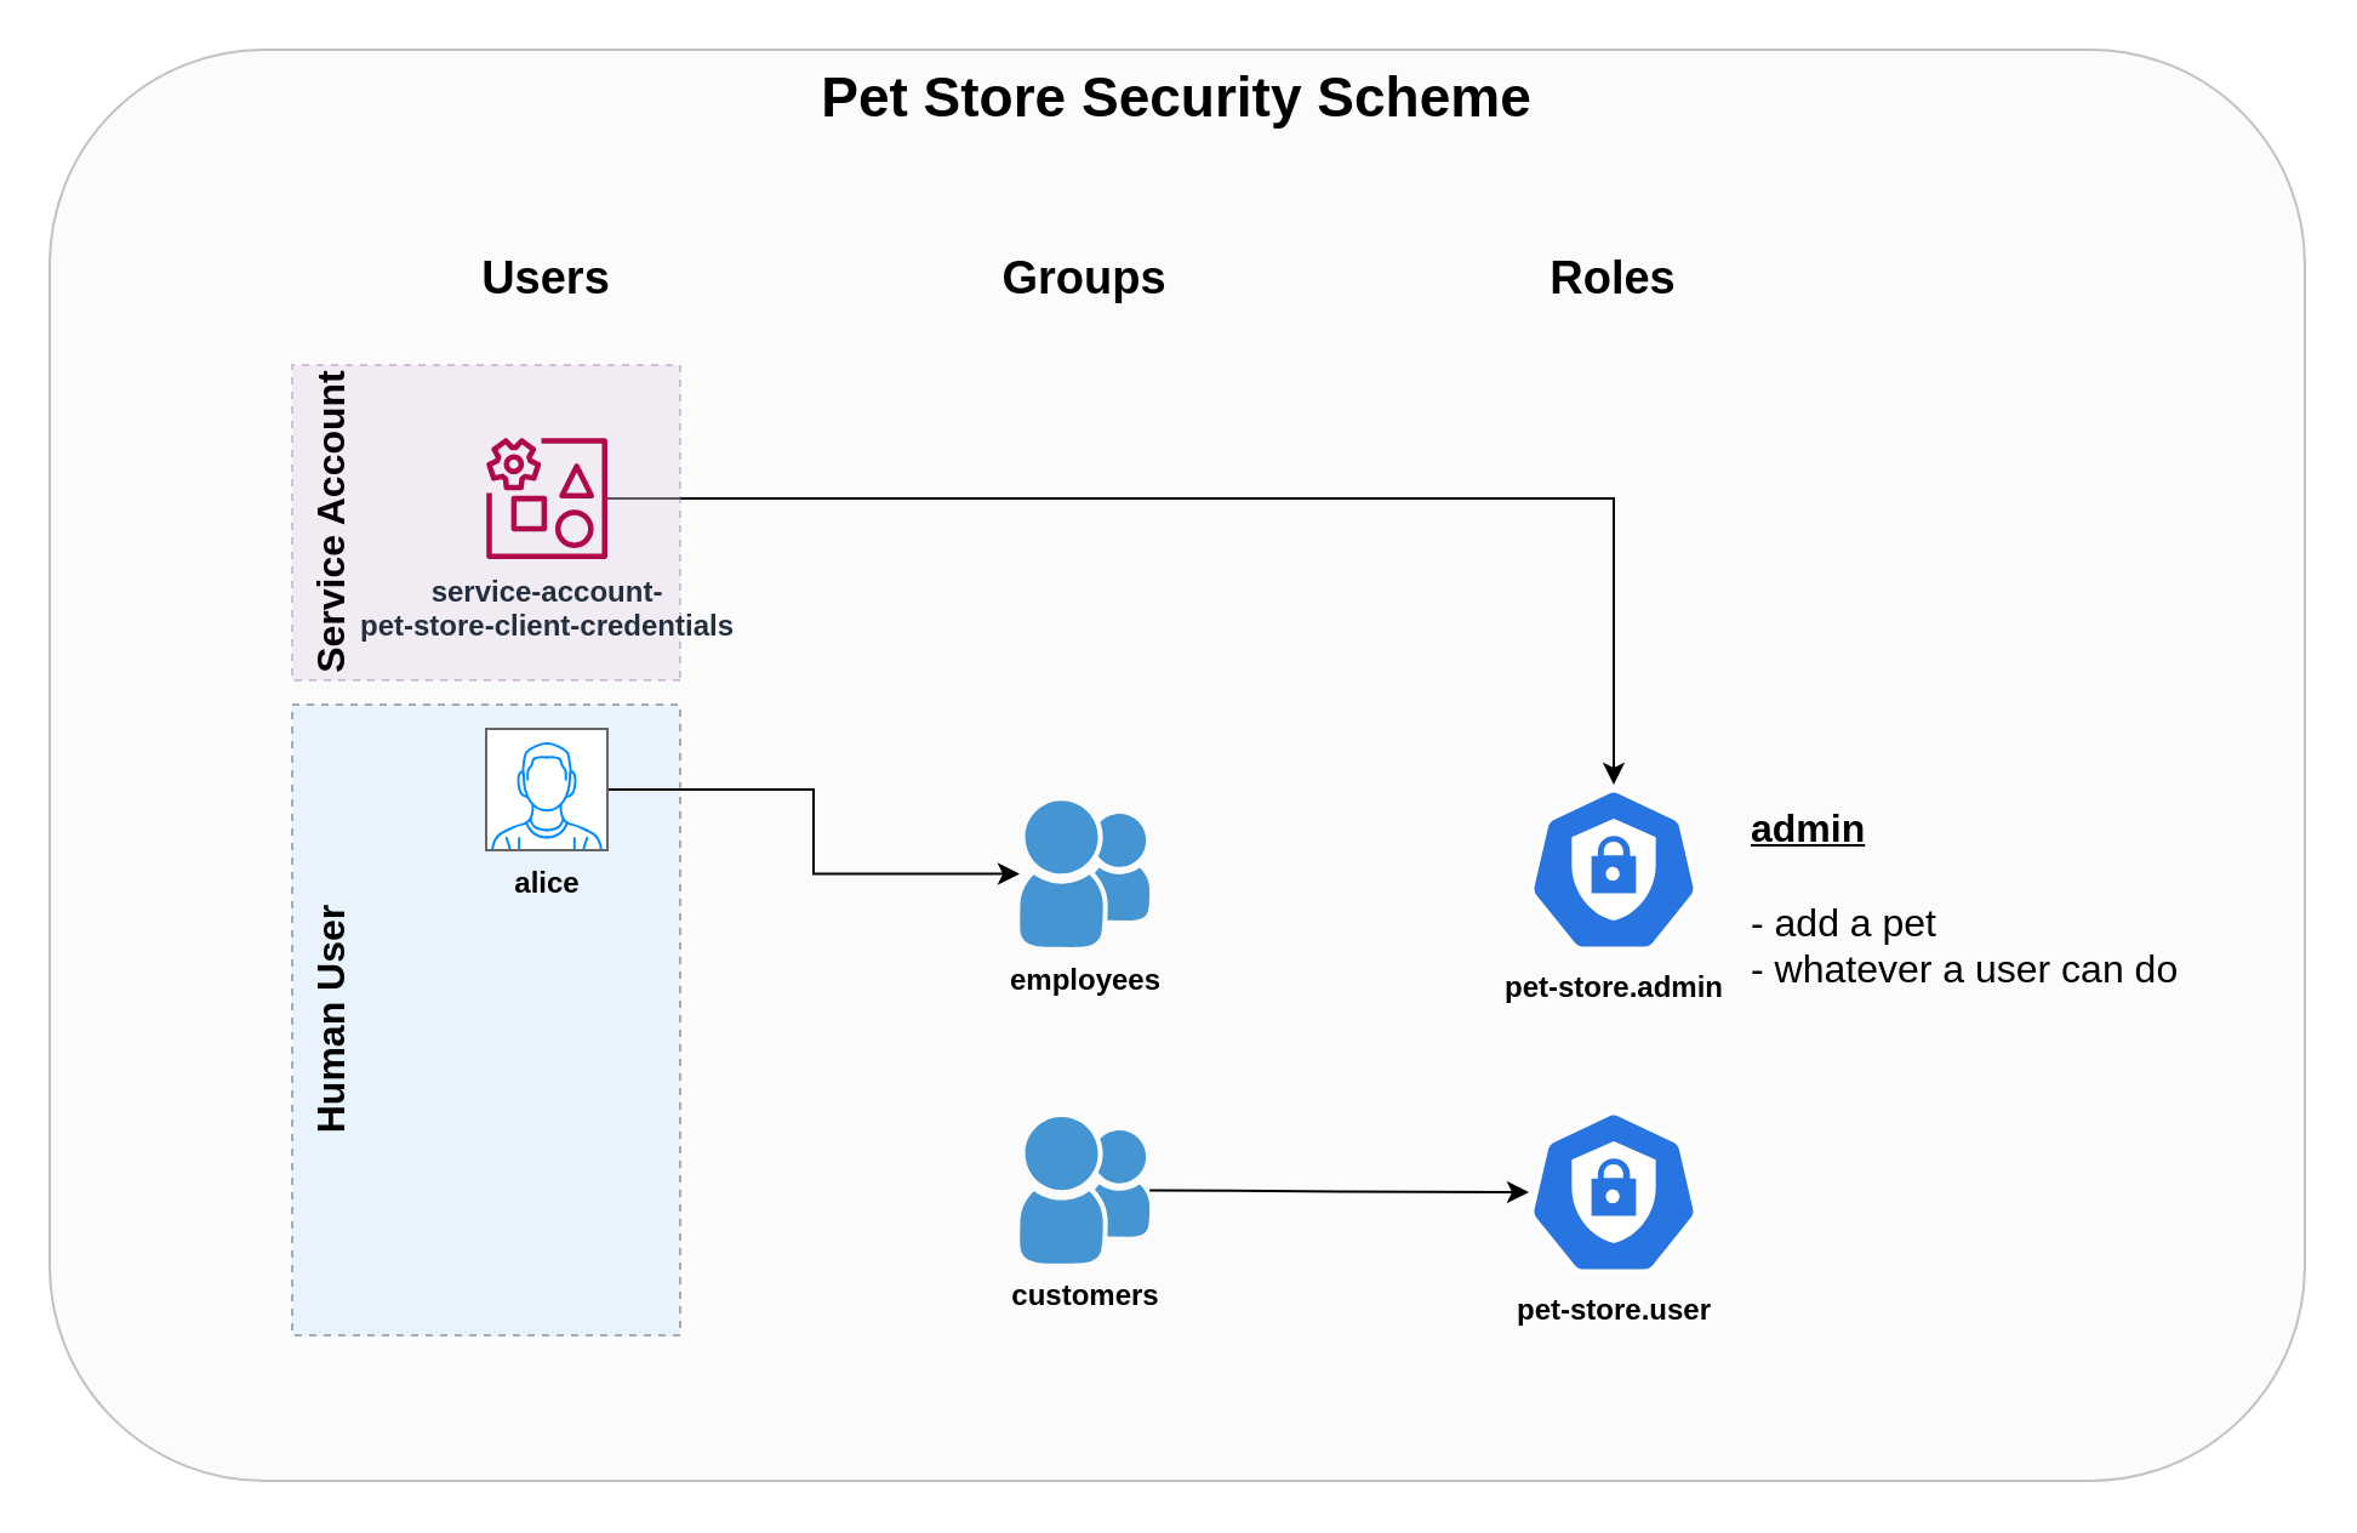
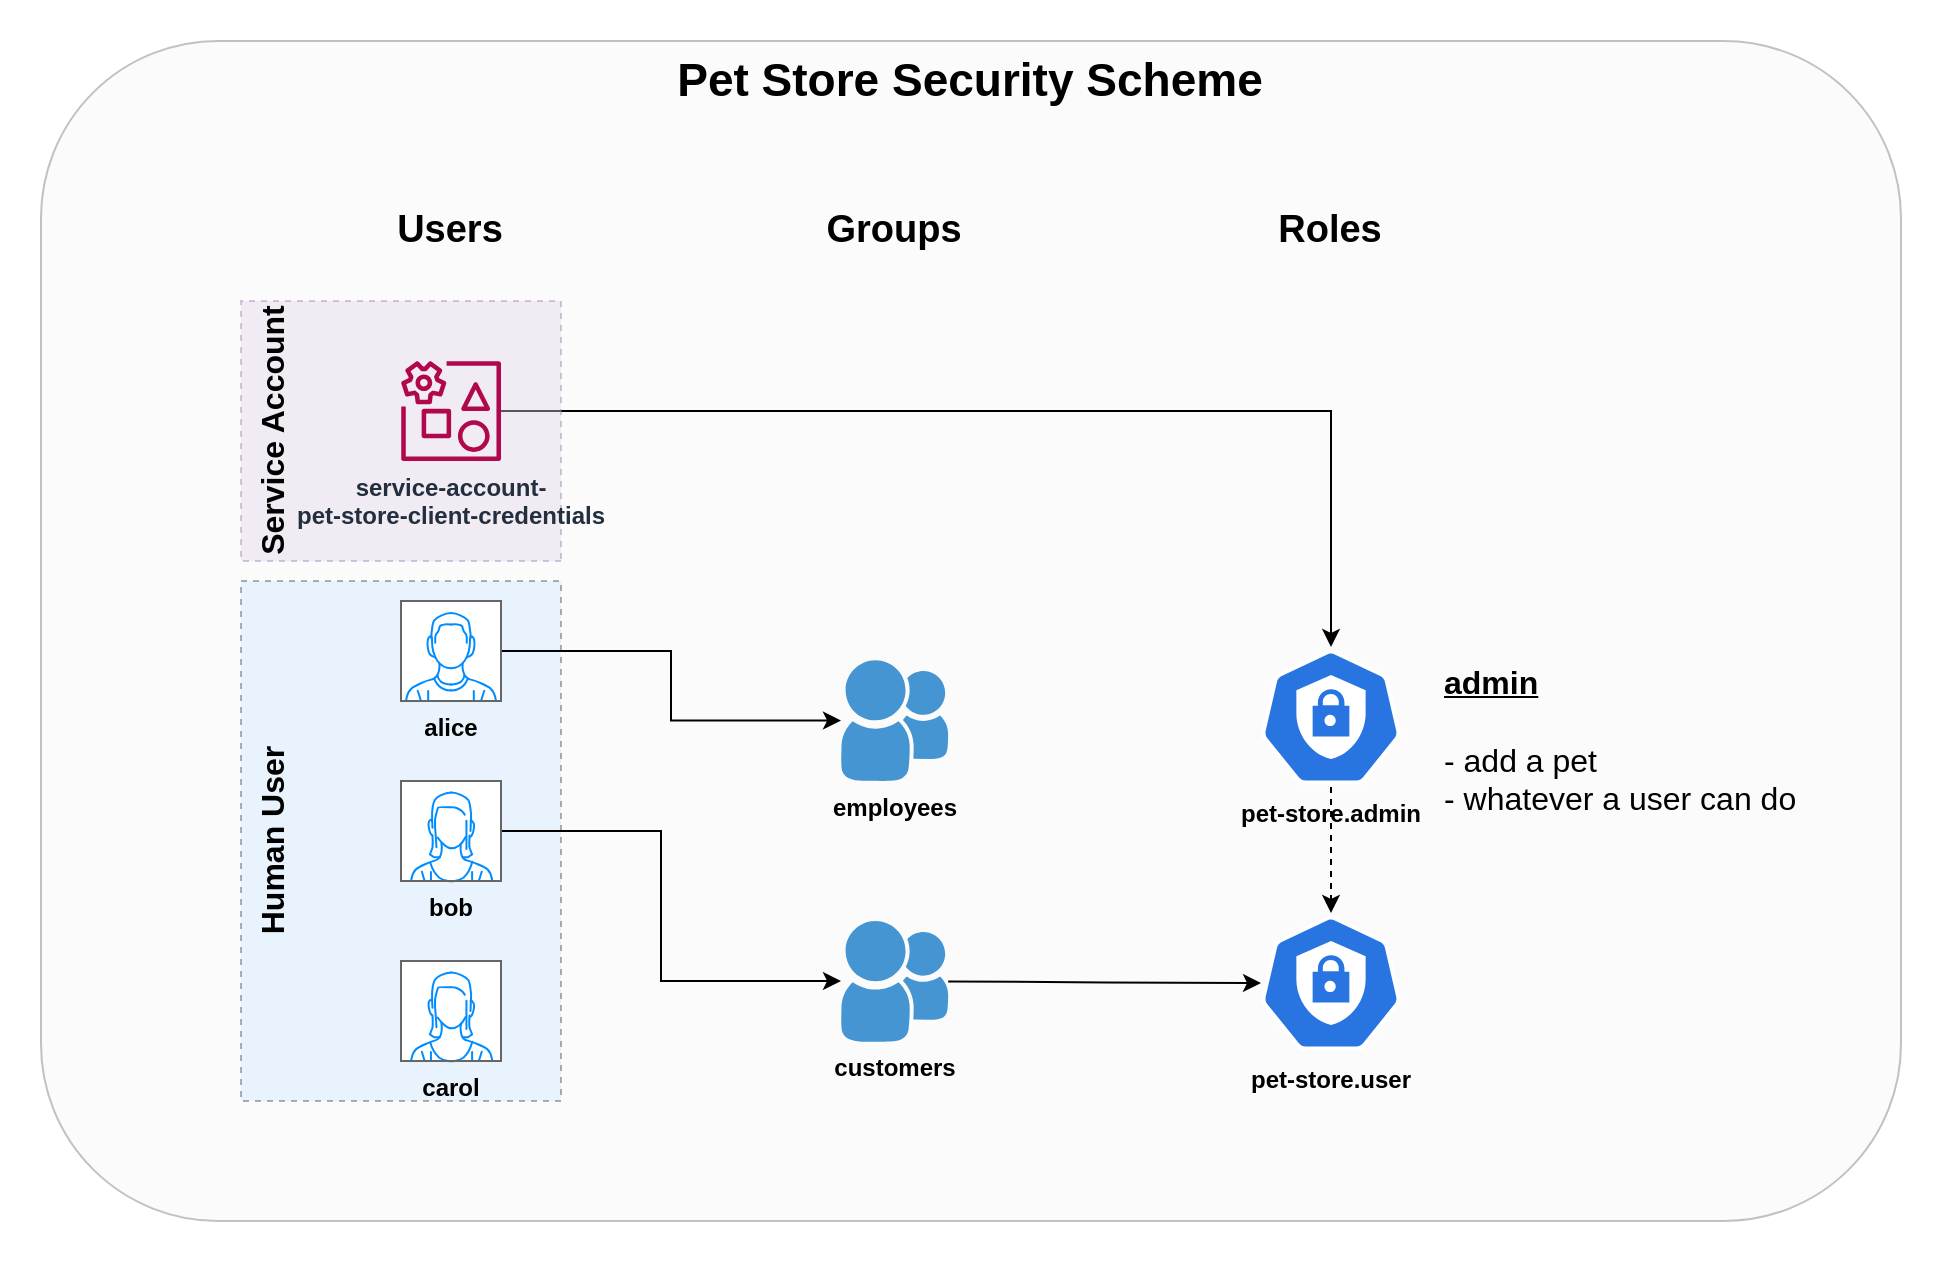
+ <mxCell id="8" value="bob" style="verticalLabelPosition=bottom;shadow=0;dashed=0;align=center;html=1;verticalAlign=top;strokeWidth=1;shape=mxgraph.mockup.containers.userFemale;strokeColor=#666666;strokeColor2=#008cff;fontStyle=1" parent="1" vertex="1"><mxGeometry y="390" width="50" height="50" as="geometry" x="200" /></mxCell>
+ <mxCell id="10" style="edgeStyle=orthogonalEdgeStyle;rounded=0;orthogonalLoop=1;jettySize=auto;html=1;exitX=0.5;exitY=1;exitDx=0;exitDy=0;exitPerimeter=0;entryX=0.5;entryY=0;entryDx=0;entryDy=0;entryPerimeter=0;fontSize=16;dashed=1;" edge="1" parent="1" source="11" target="9"><mxGeometry relative="1" as="geometry" /></mxCell>
+ <mxCell id="7" style="edgeStyle=orthogonalEdgeStyle;rounded=0;orthogonalLoop=1;jettySize=auto;html=1;" parent="1" source="8" target="14" edge="1"><mxGeometry relative="1" as="geometry"><Array as="points"><mxPoint x="330" y="415" /><mxPoint x="330" y="490" /></Array></mxGeometry></mxCell>
+ <mxCell id="4" value="carol" style="verticalLabelPosition=bottom;shadow=0;dashed=0;align=center;html=1;verticalAlign=top;strokeWidth=1;shape=mxgraph.mockup.containers.userFemale;strokeColor=#666666;strokeColor2=#008cff;fontStyle=1" parent="1" vertex="1"><mxGeometry y="480" width="50" height="50" as="geometry" x="200" /></mxCell>
